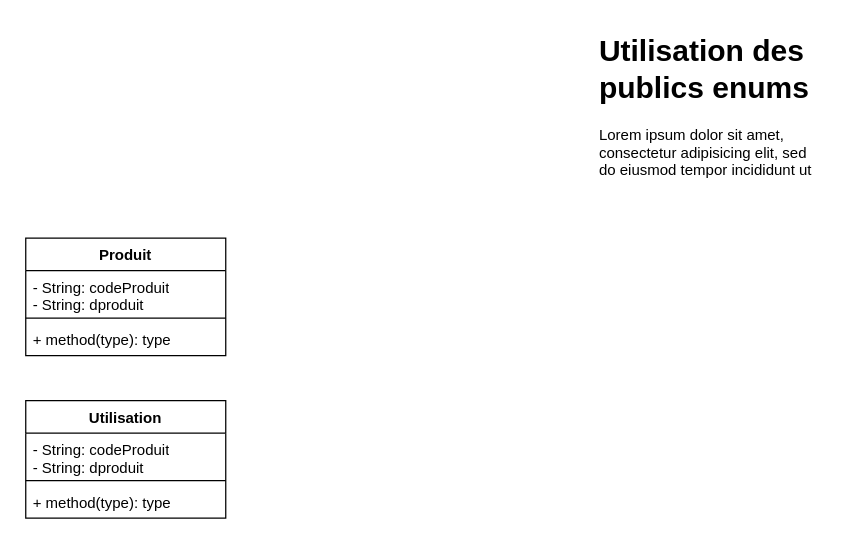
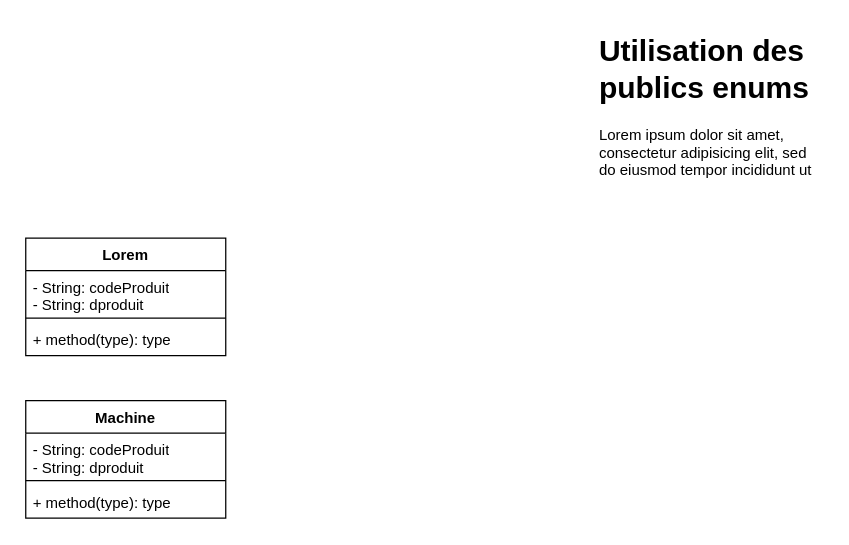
- <mxCell id="2" value="Produit" style="swimlane;fontStyle=1;align=center;verticalAlign=top;childLayout=stackLayout;horizontal=1;startSize=26;horizontalStack=0;resizeParent=1;resizeParentMax=0;resizeLast=0;collapsible=1;marginBottom=0;whiteSpace=wrap;html=1;" vertex="1" parent="1"><mxGeometry x="20" y="190" width="160" height="94" as="geometry" /></mxCell>
+ <mxCell id="2" value="Lorem" style="swimlane;fontStyle=1;align=center;verticalAlign=top;childLayout=stackLayout;horizontal=1;startSize=26;horizontalStack=0;resizeParent=1;resizeParentMax=0;resizeLast=0;collapsible=1;marginBottom=0;whiteSpace=wrap;html=1;" vertex="1" parent="1"><mxGeometry x="20" y="190" width="160" height="94" as="geometry" /></mxCell>
- <mxCell id="6" value="Utilisation" style="swimlane;fontStyle=1;align=center;verticalAlign=top;childLayout=stackLayout;horizontal=1;startSize=26;horizontalStack=0;resizeParent=1;resizeParentMax=0;resizeLast=0;collapsible=1;marginBottom=0;whiteSpace=wrap;html=1;" vertex="1" parent="1"><mxGeometry x="20" y="320" width="160" height="94" as="geometry" /></mxCell>
+ <mxCell id="6" value="Machine" style="swimlane;fontStyle=1;align=center;verticalAlign=top;childLayout=stackLayout;horizontal=1;startSize=26;horizontalStack=0;resizeParent=1;resizeParentMax=0;resizeLast=0;collapsible=1;marginBottom=0;whiteSpace=wrap;html=1;" vertex="1" parent="1"><mxGeometry x="20" y="320" width="160" height="94" as="geometry" /></mxCell>
